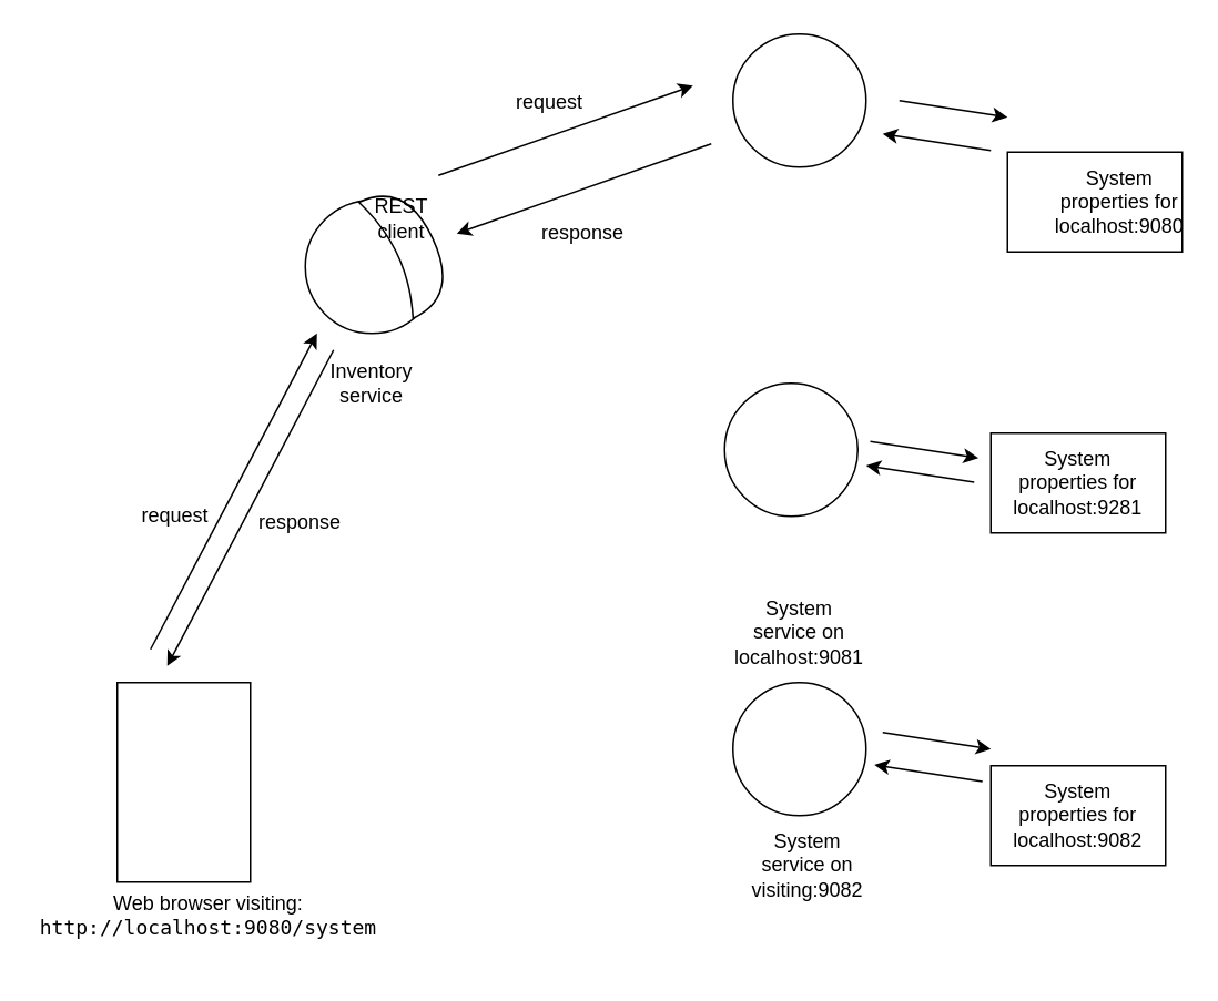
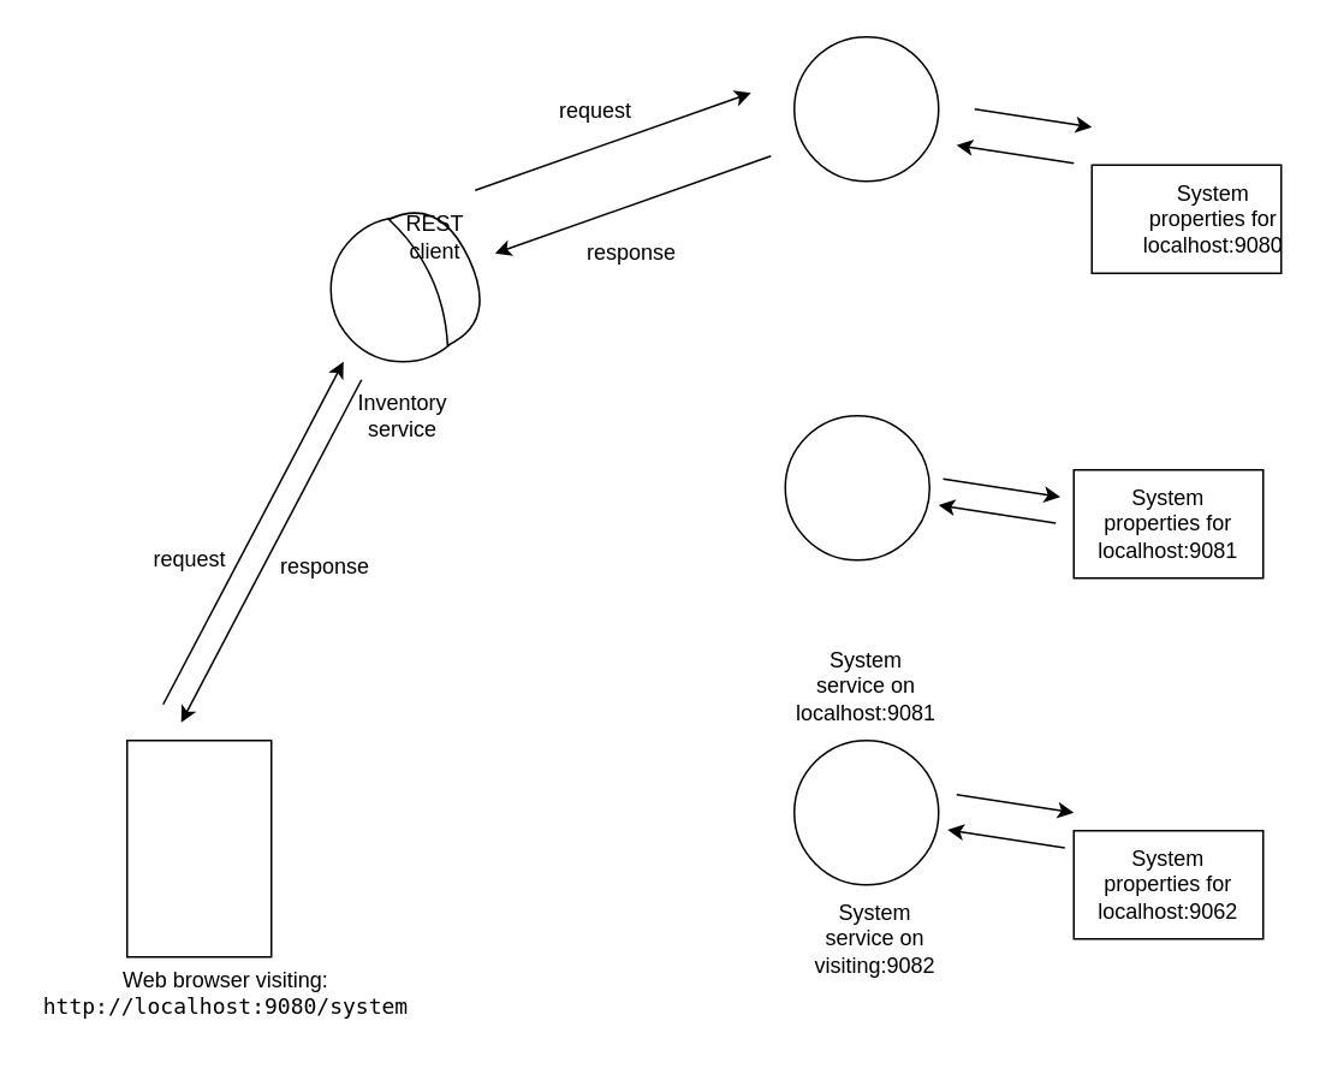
- <mxCell id="21" value="System properties for localhost:9281&lt;br&gt;" style="text;html=1;strokeColor=none;fillColor=none;align=center;verticalAlign=middle;whiteSpace=wrap;rounded=0;" vertex="1" parent="1"><mxGeometry x="615" y="270" width="65" height="40" as="geometry" /></mxCell>
+ <mxCell id="21" value="System properties for localhost:9081&lt;br&gt;" style="text;html=1;strokeColor=none;fillColor=none;align=center;verticalAlign=middle;whiteSpace=wrap;rounded=0;" vertex="1" parent="1"><mxGeometry x="615" y="270" width="65" height="40" as="geometry" /></mxCell>
- <mxCell id="23" value="System properties for localhost:9082&lt;br&gt;" style="text;html=1;strokeColor=none;fillColor=none;align=center;verticalAlign=middle;whiteSpace=wrap;rounded=0;" vertex="1" parent="1"><mxGeometry x="615" y="470" width="65" height="40" as="geometry" /></mxCell>
+ <mxCell id="23" value="System properties for localhost:9062&lt;br&gt;" style="text;html=1;strokeColor=none;fillColor=none;align=center;verticalAlign=middle;whiteSpace=wrap;rounded=0;" vertex="1" parent="1"><mxGeometry x="615" y="470" width="65" height="40" as="geometry" /></mxCell>
